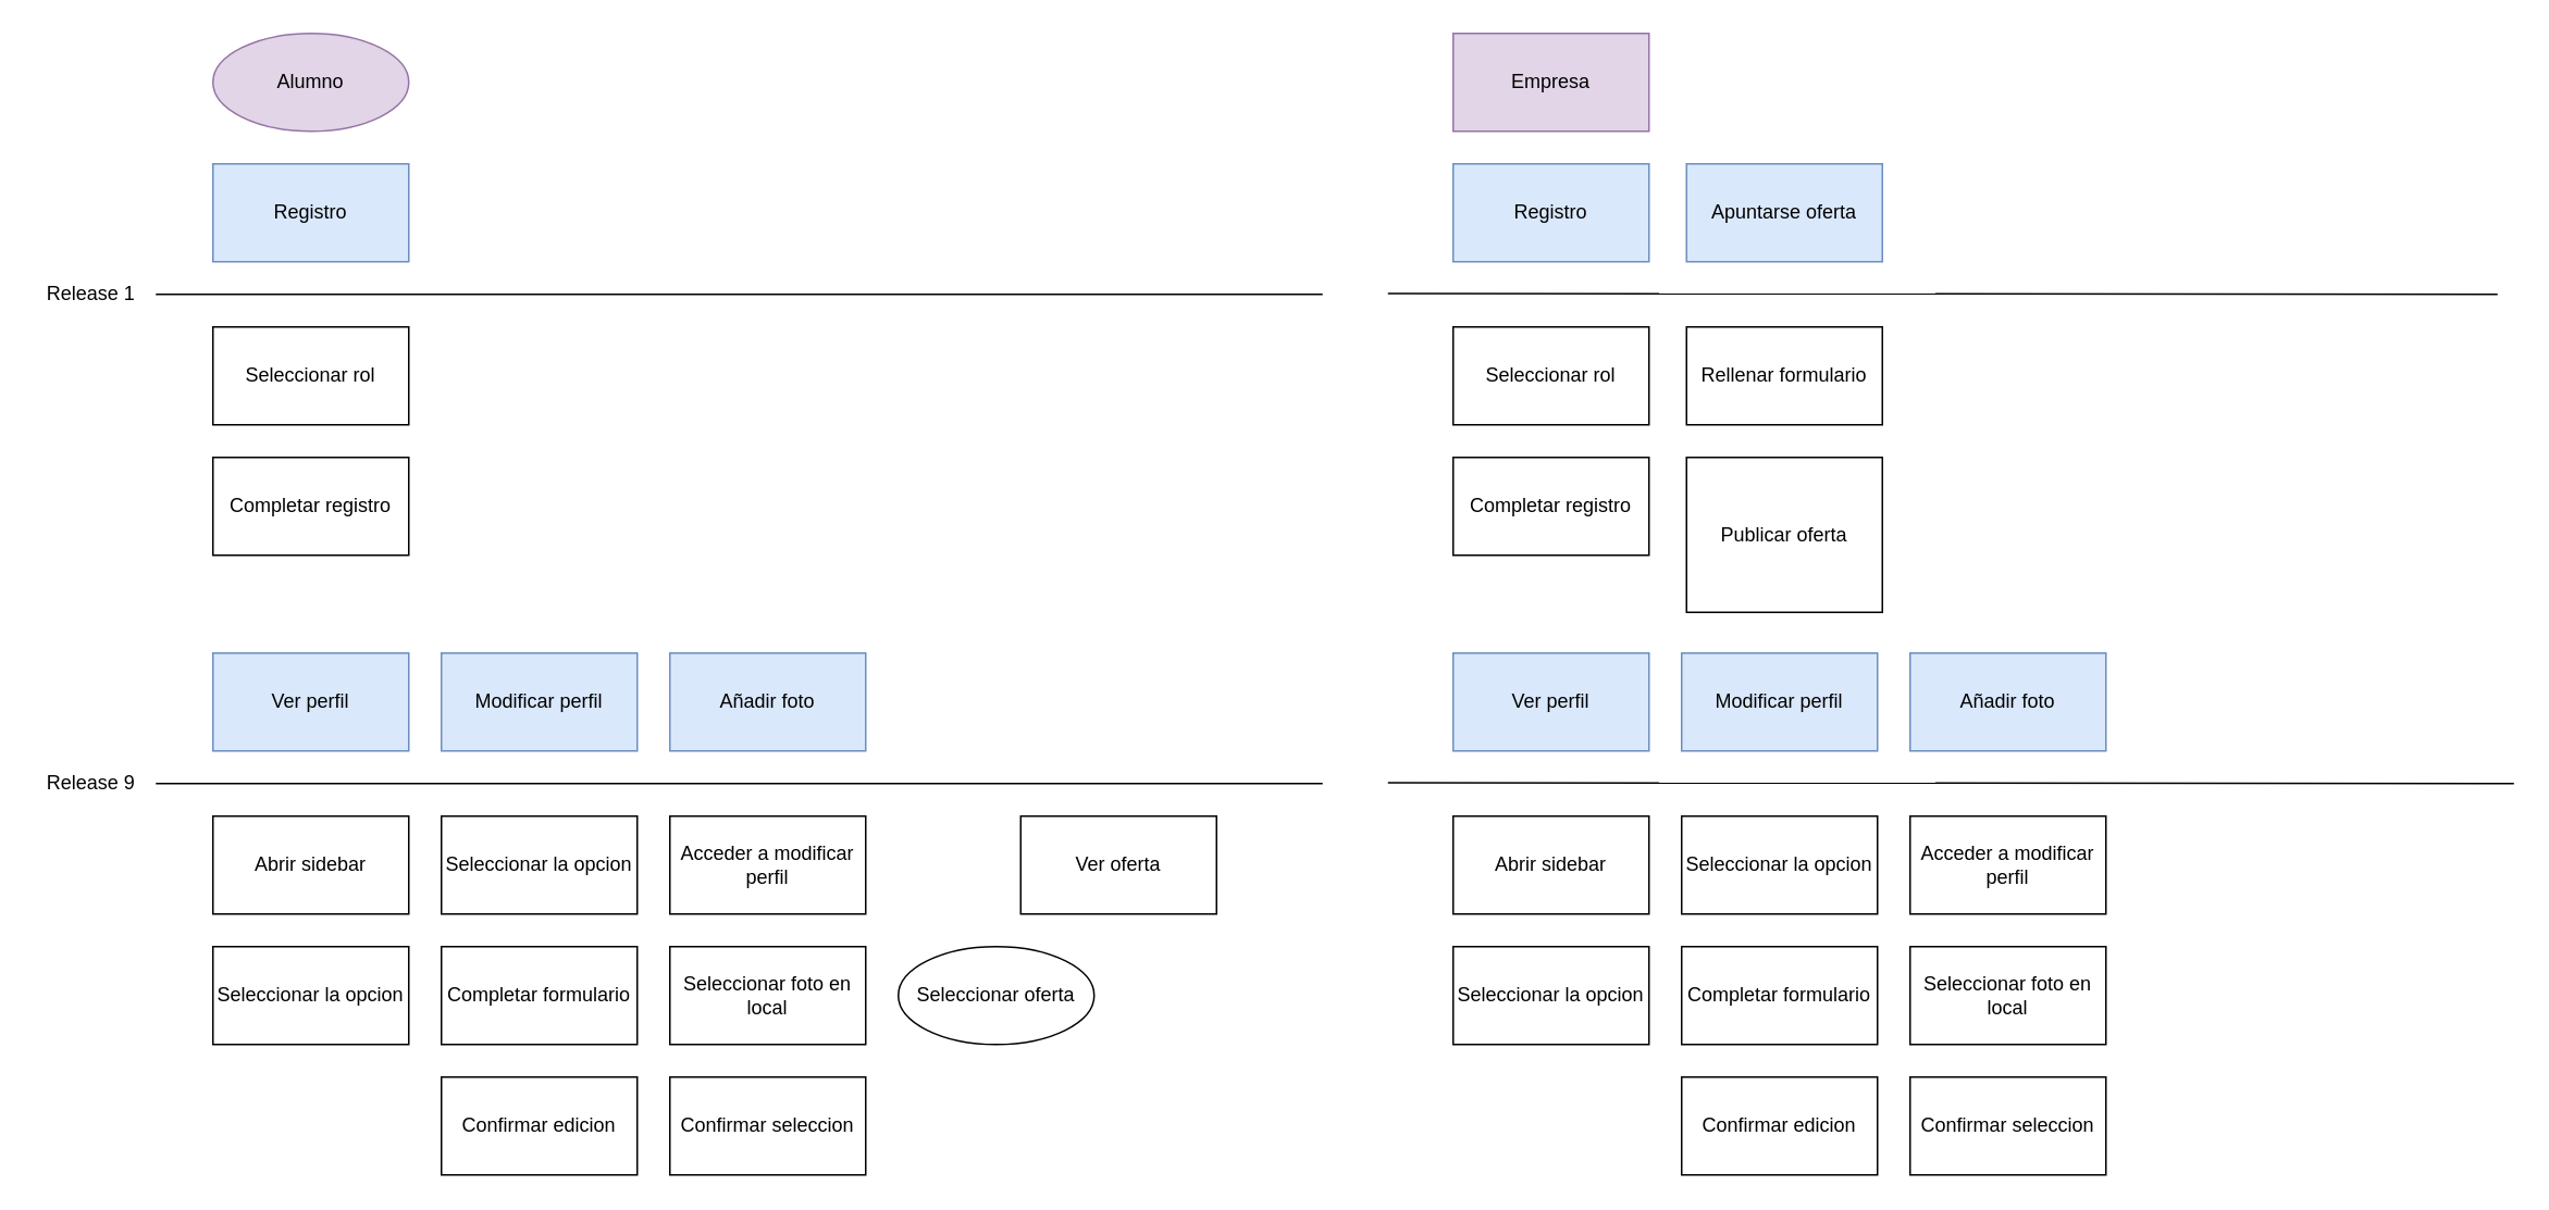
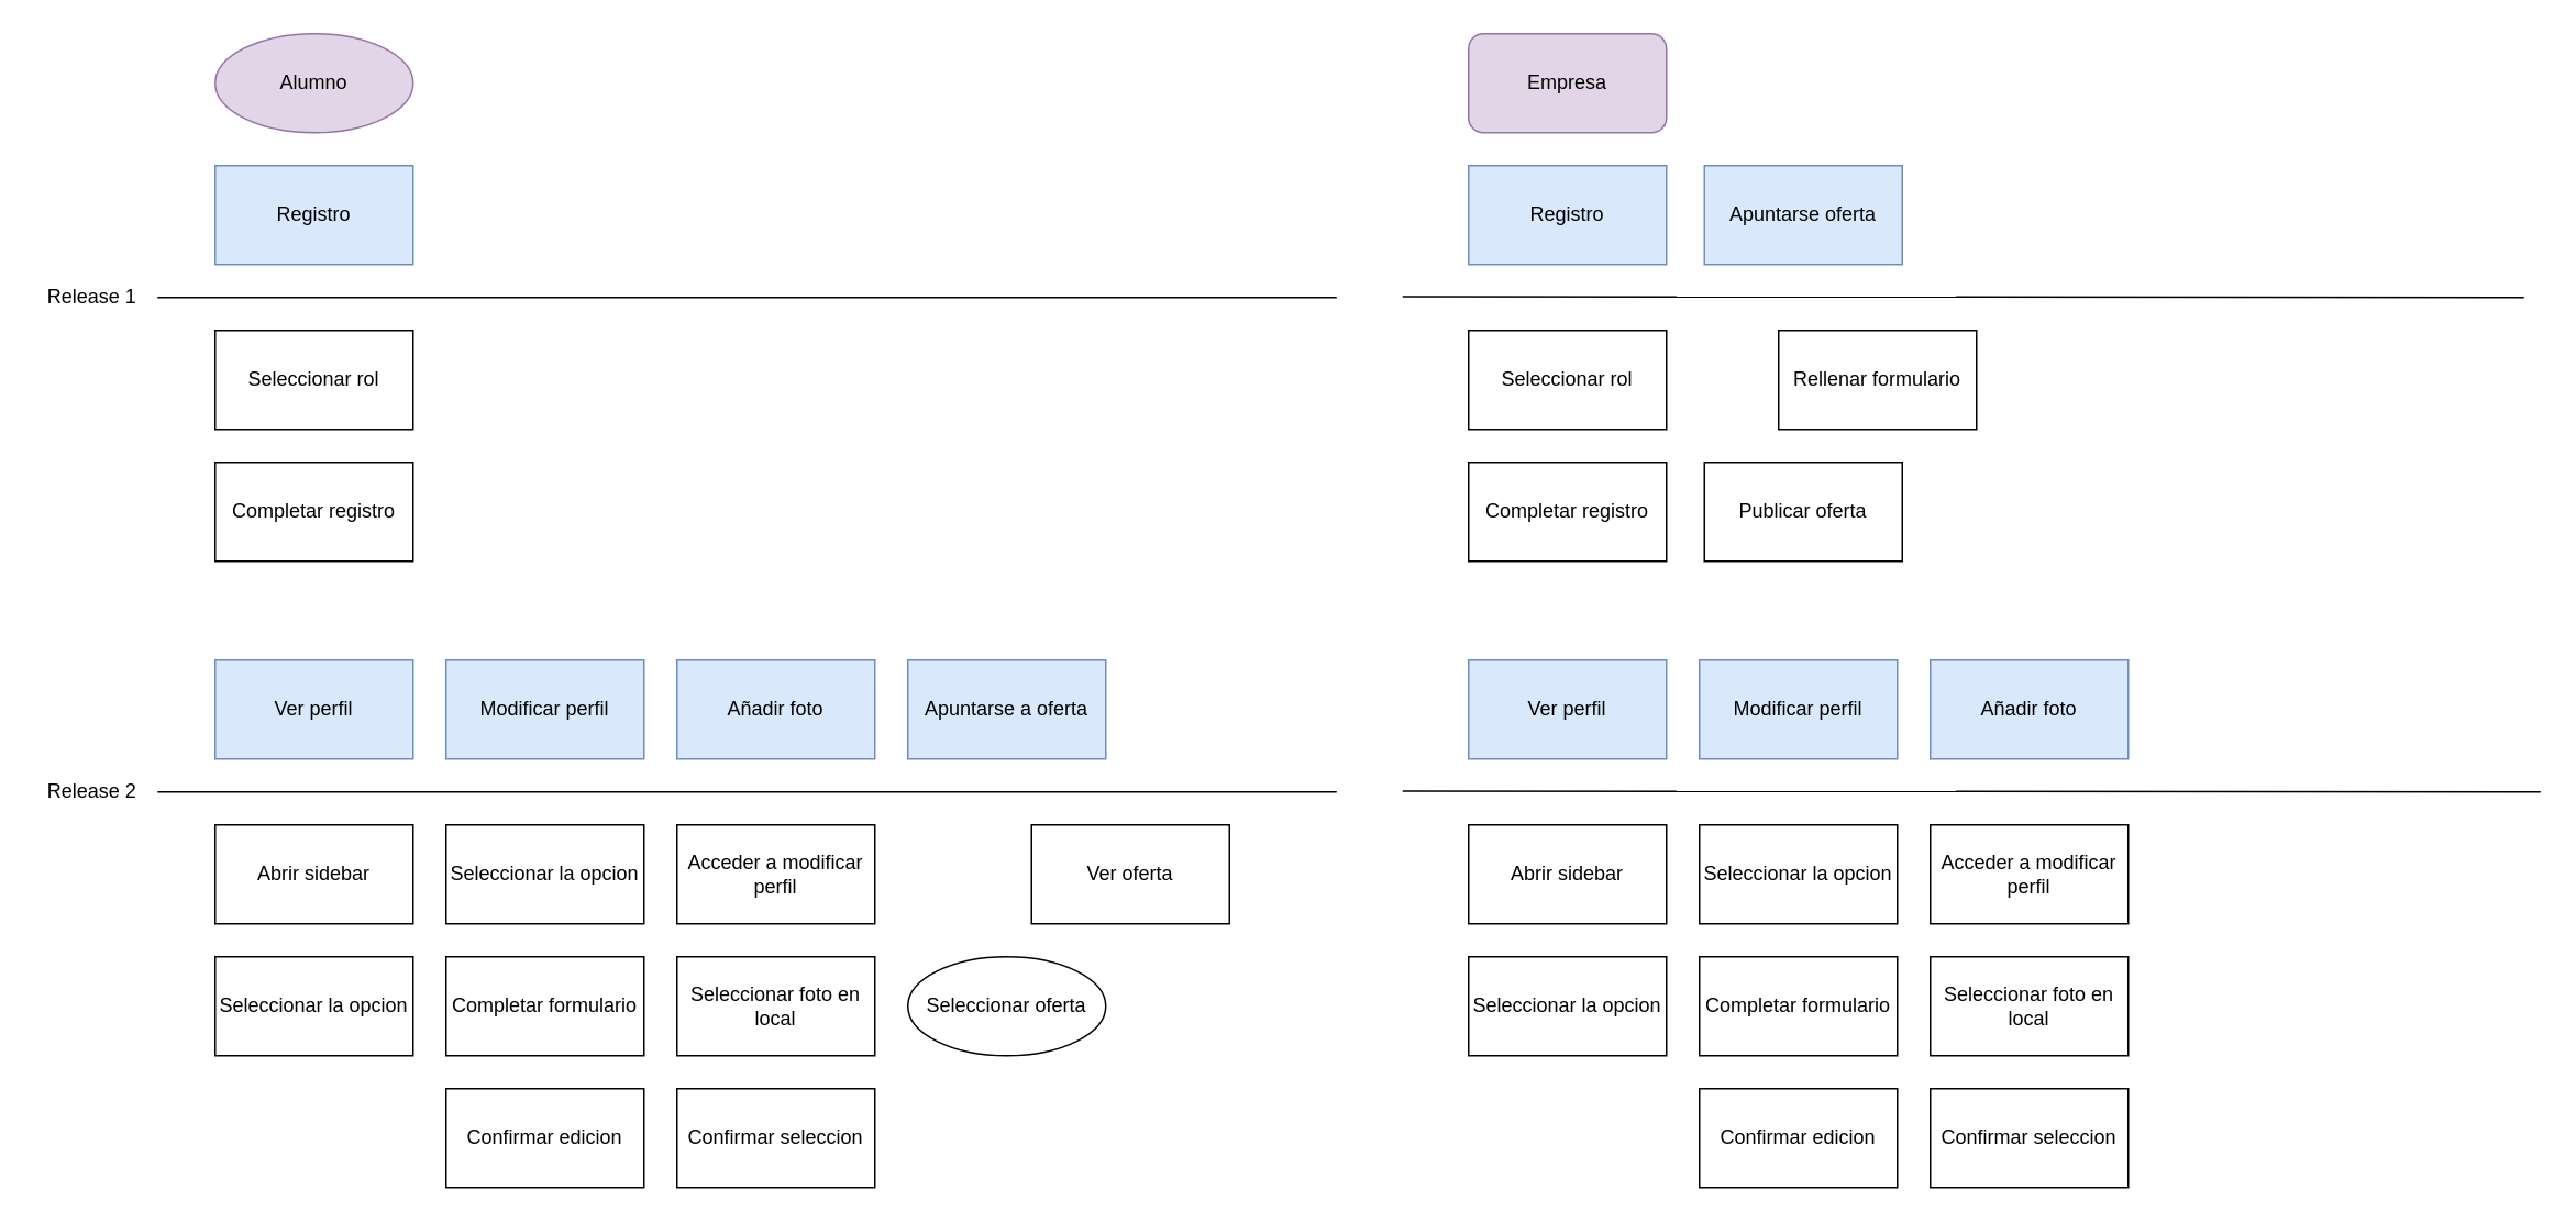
- <mxCell id="7" value="Empresa" style="rounded=0;whiteSpace=wrap;html=1;fillColor=#e1d5e7;strokeColor=#9673a6;glass=0;shadow=0;sketch=0;" vertex="1" parent="1"><mxGeometry x="890" y="20" width="120" height="60" as="geometry" /></mxCell>
+ <mxCell id="7" value="Empresa" style="whiteSpace=wrap;html=1;fillColor=#e1d5e7;strokeColor=#9673a6;glass=0;shadow=0;sketch=0;rounded=1;" vertex="1" parent="1"><mxGeometry x="890" y="20" width="120" height="60" as="geometry" /></mxCell>
- <mxCell id="13" value="Rellenar formulario&lt;br&gt;" style="rounded=0;whiteSpace=wrap;html=1;shadow=0;glass=0;sketch=0;" vertex="1" parent="1"><mxGeometry x="1033" y="200" width="120" height="60" as="geometry" /></mxCell>
+ <mxCell id="13" value="Rellenar formulario&lt;br&gt;" style="rounded=0;whiteSpace=wrap;html=1;shadow=0;glass=0;sketch=0;" vertex="1" parent="1"><mxGeometry x="1078" y="200" width="120" height="60" as="geometry" /></mxCell>
- <mxCell id="14" value="Publicar oferta" style="rounded=0;whiteSpace=wrap;html=1;shadow=0;glass=0;sketch=0;" vertex="1" parent="1"><mxGeometry x="1033" y="280" width="120" height="95" as="geometry" /></mxCell>
+ <mxCell id="14" value="Publicar oferta" style="rounded=0;whiteSpace=wrap;html=1;shadow=0;glass=0;sketch=0;" vertex="1" parent="1"><mxGeometry x="1033" y="280" width="120" height="60" as="geometry" /></mxCell>
+ <mxCell id="41" value="Apuntarse a oferta" style="rounded=0;whiteSpace=wrap;html=1;shadow=0;glass=0;sketch=0;fillColor=#dae8fc;strokeColor=#6c8ebf;" vertex="1" parent="1"><mxGeometry x="550" y="400" width="120" height="60" as="geometry" /></mxCell>
- <mxCell id="17" value="Release 9" style="text;html=1;align=center;verticalAlign=middle;resizable=0;points=[];autosize=1;" vertex="1" parent="1"><mxGeometry x="20" y="470" width="70" height="20" as="geometry" /></mxCell>
+ <mxCell id="17" value="Release 2" style="text;html=1;align=center;verticalAlign=middle;resizable=0;points=[];autosize=1;" vertex="1" parent="1"><mxGeometry x="20" y="470" width="70" height="20" as="geometry" /></mxCell>
